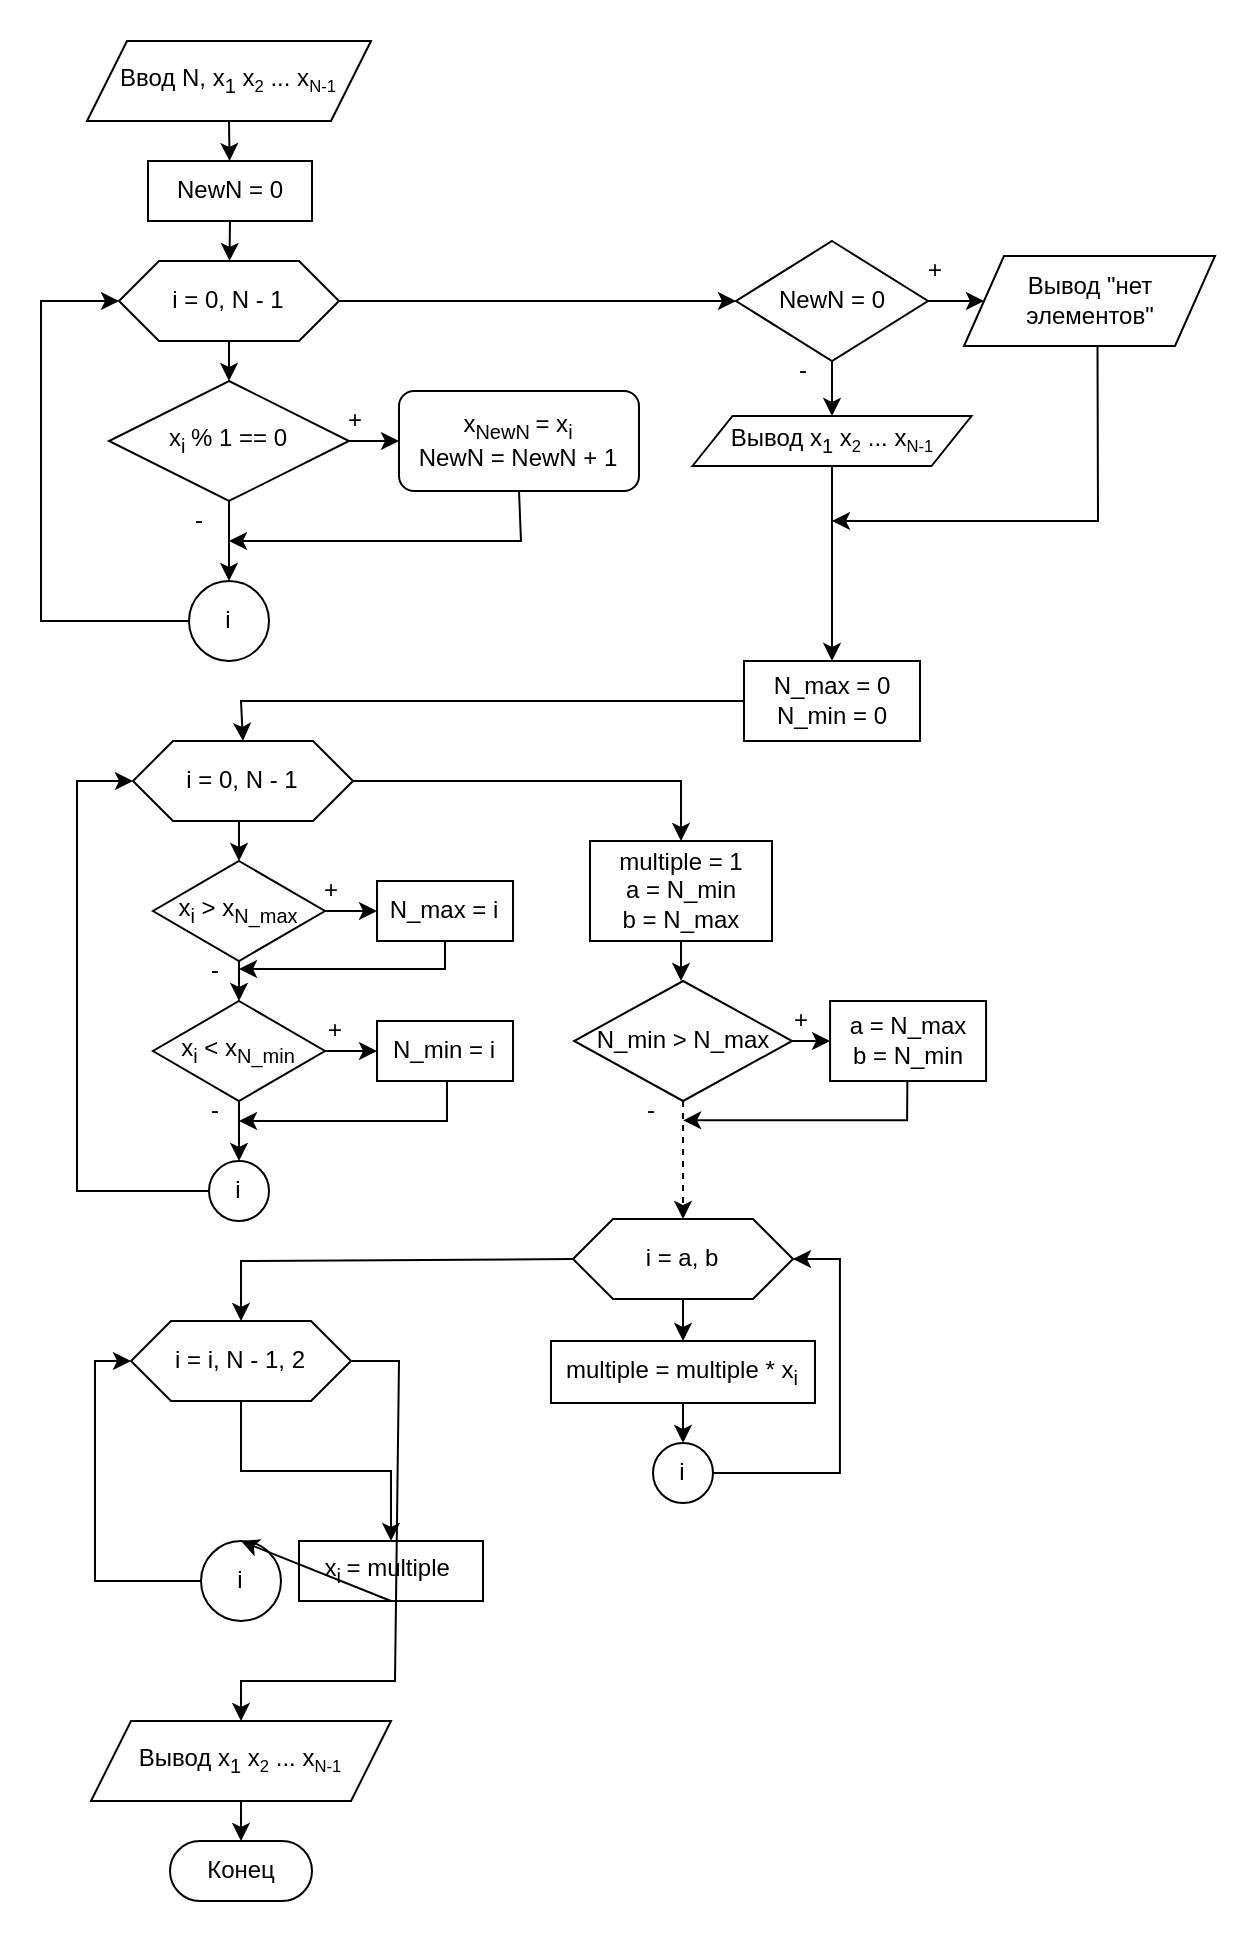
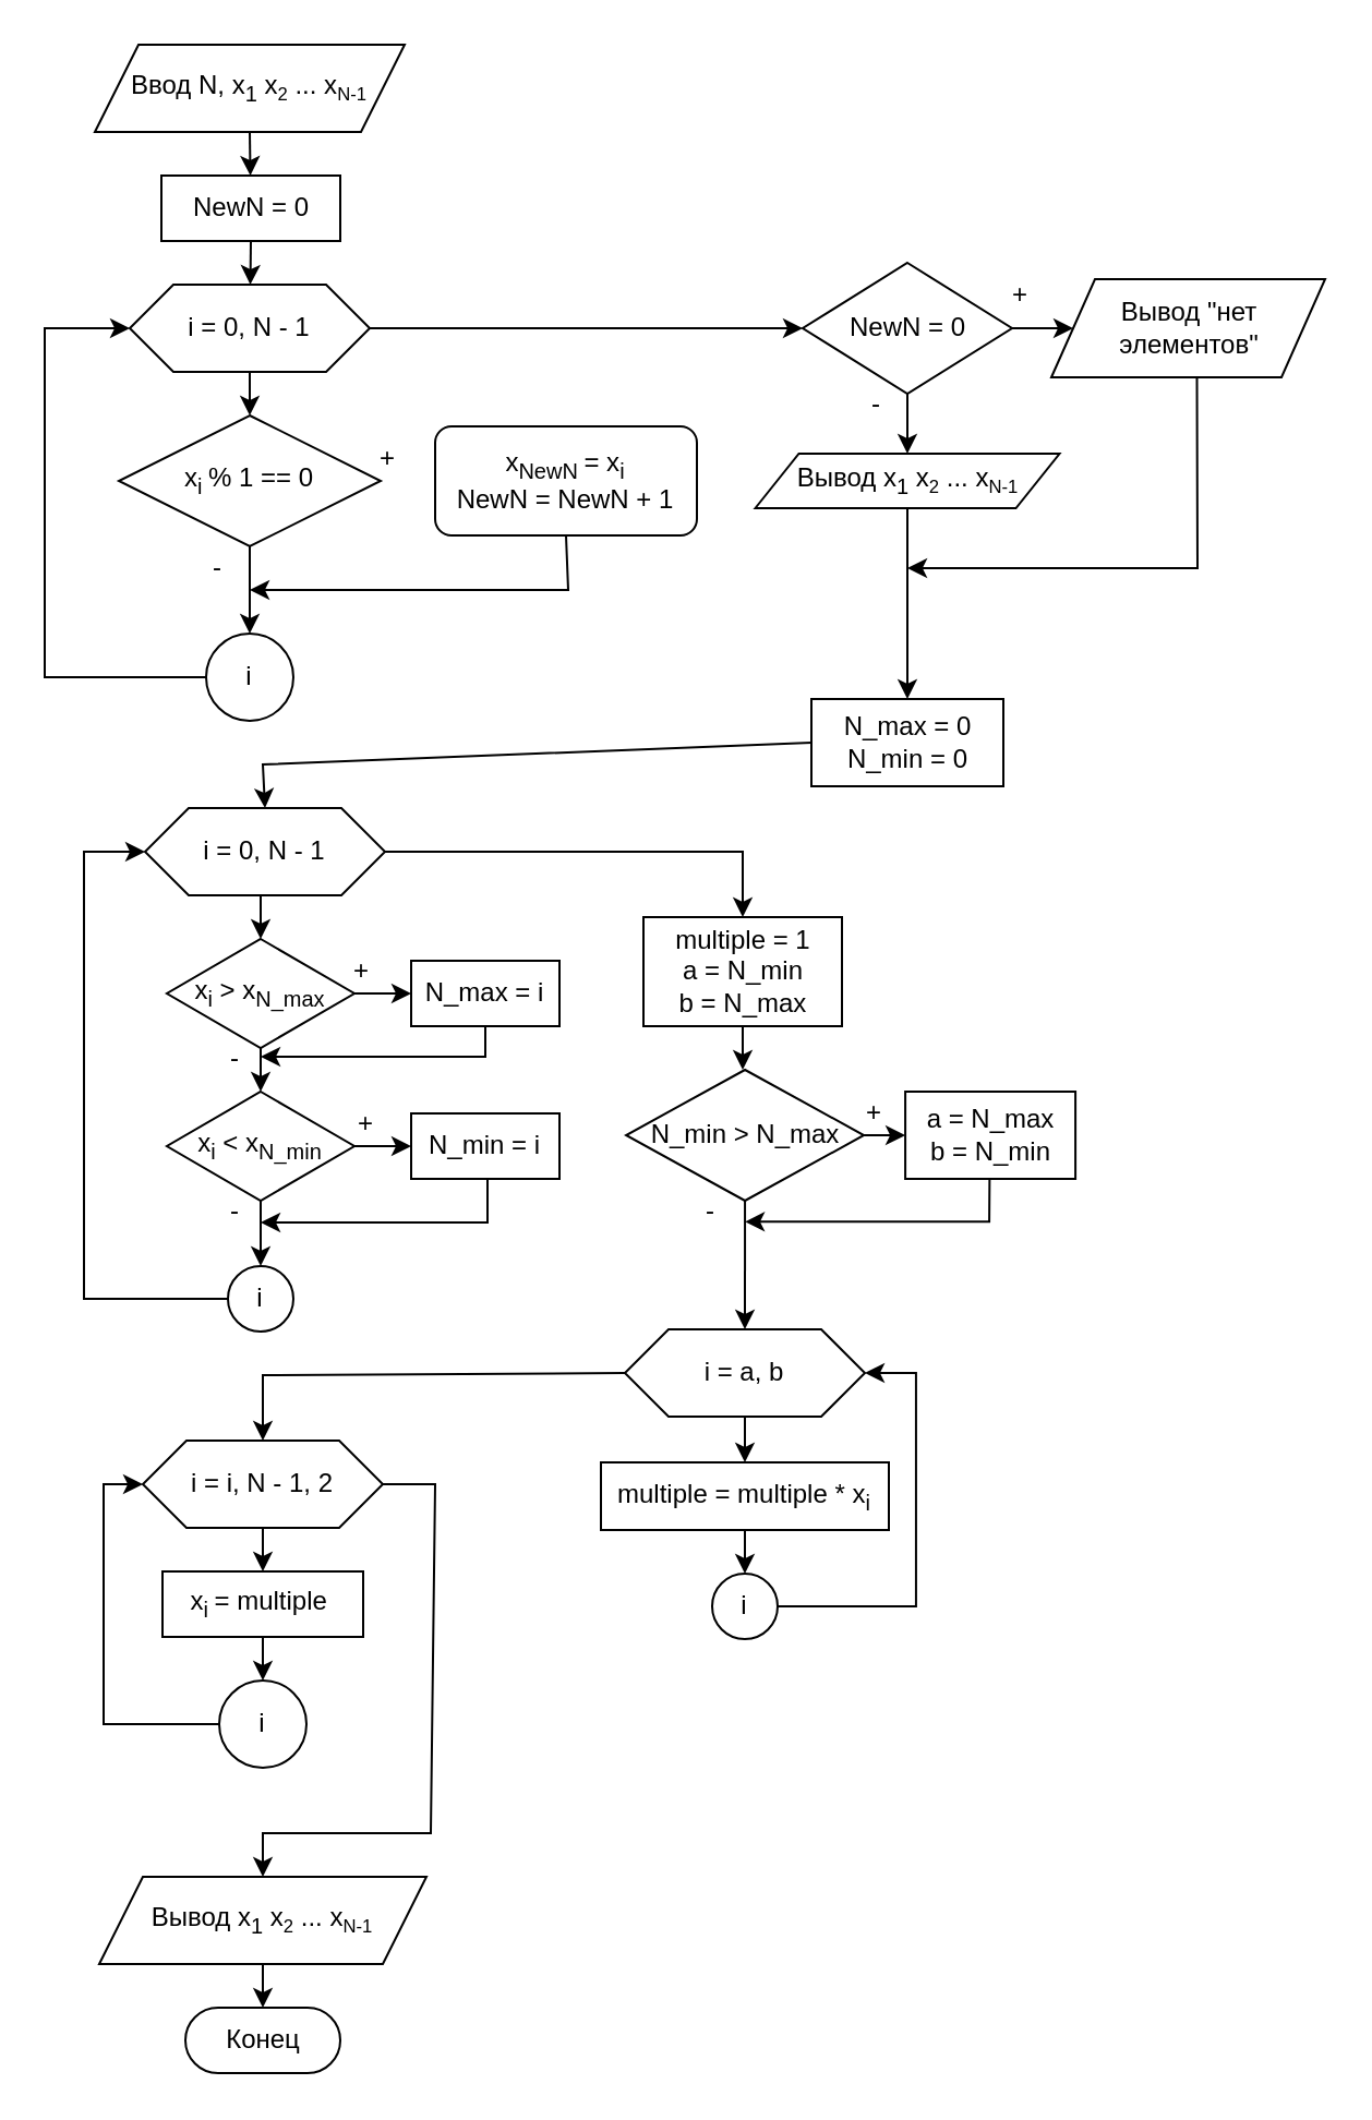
- <mxCell id="12" value="" style="endArrow=classic;html=1;rounded=0;exitX=1;exitY=0.5;exitDx=0;exitDy=0;entryX=0;entryY=0.5;entryDx=0;entryDy=0;" edge="1" parent="1" source="5" target="6"><mxGeometry width="50" height="50" relative="1" as="geometry"><mxPoint x="-10" y="280" as="sourcePoint" /><mxPoint x="40" y="230" as="targetPoint" /></mxGeometry></mxCell>
- <mxCell id="25" value="N_max = 0&lt;br&gt;N_min = 0" style="rounded=0;whiteSpace=wrap;html=1;" vertex="1" parent="1"><mxGeometry x="371.5" y="330" width="88" height="40" as="geometry" /></mxCell>
+ <mxCell id="25" value="N_max = 0&lt;br&gt;N_min = 0" style="rounded=0;whiteSpace=wrap;html=1;" vertex="1" parent="1"><mxGeometry x="371.5" y="320" width="88" height="40" as="geometry" /></mxCell>
- <mxCell id="49" style="edgeStyle=orthogonalEdgeStyle;rounded=0;orthogonalLoop=1;jettySize=auto;html=1;exitX=0.5;exitY=1;exitDx=0;exitDy=0;entryX=0.5;entryY=0;entryDx=0;entryDy=0;dashed=1;" edge="1" parent="1" source="50" target="54"><mxGeometry relative="1" as="geometry" /></mxCell>
+ <mxCell id="49" style="edgeStyle=orthogonalEdgeStyle;rounded=0;orthogonalLoop=1;jettySize=auto;html=1;exitX=0.5;exitY=1;exitDx=0;exitDy=0;entryX=0.5;entryY=0;entryDx=0;entryDy=0;" edge="1" parent="1" source="50" target="54"><mxGeometry relative="1" as="geometry" /></mxCell>
- <mxCell id="60" value="x&lt;sub&gt;i &lt;/sub&gt;= multiple&lt;sub&gt;&amp;nbsp;&lt;/sub&gt;" style="rounded=0;whiteSpace=wrap;html=1;" vertex="1" parent="1"><mxGeometry x="149" y="770" width="92" height="30" as="geometry" /></mxCell>
+ <mxCell id="60" value="x&lt;sub&gt;i &lt;/sub&gt;= multiple&lt;sub&gt;&amp;nbsp;&lt;/sub&gt;" style="rounded=0;whiteSpace=wrap;html=1;" vertex="1" parent="1"><mxGeometry x="74" y="720" width="92" height="30" as="geometry" /></mxCell>
